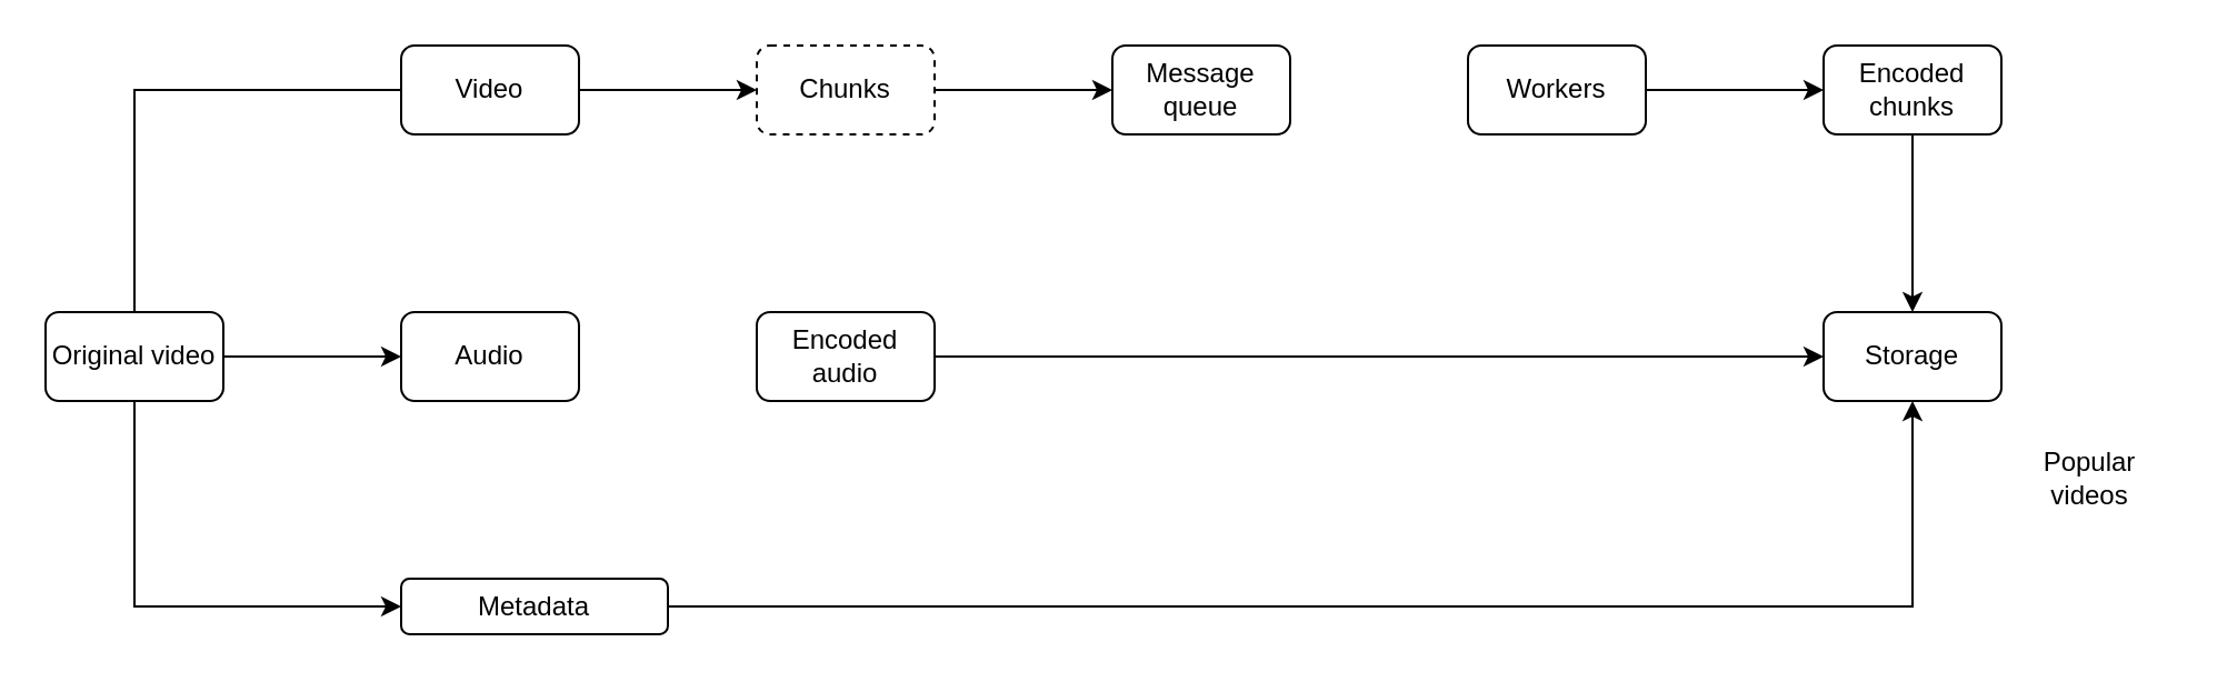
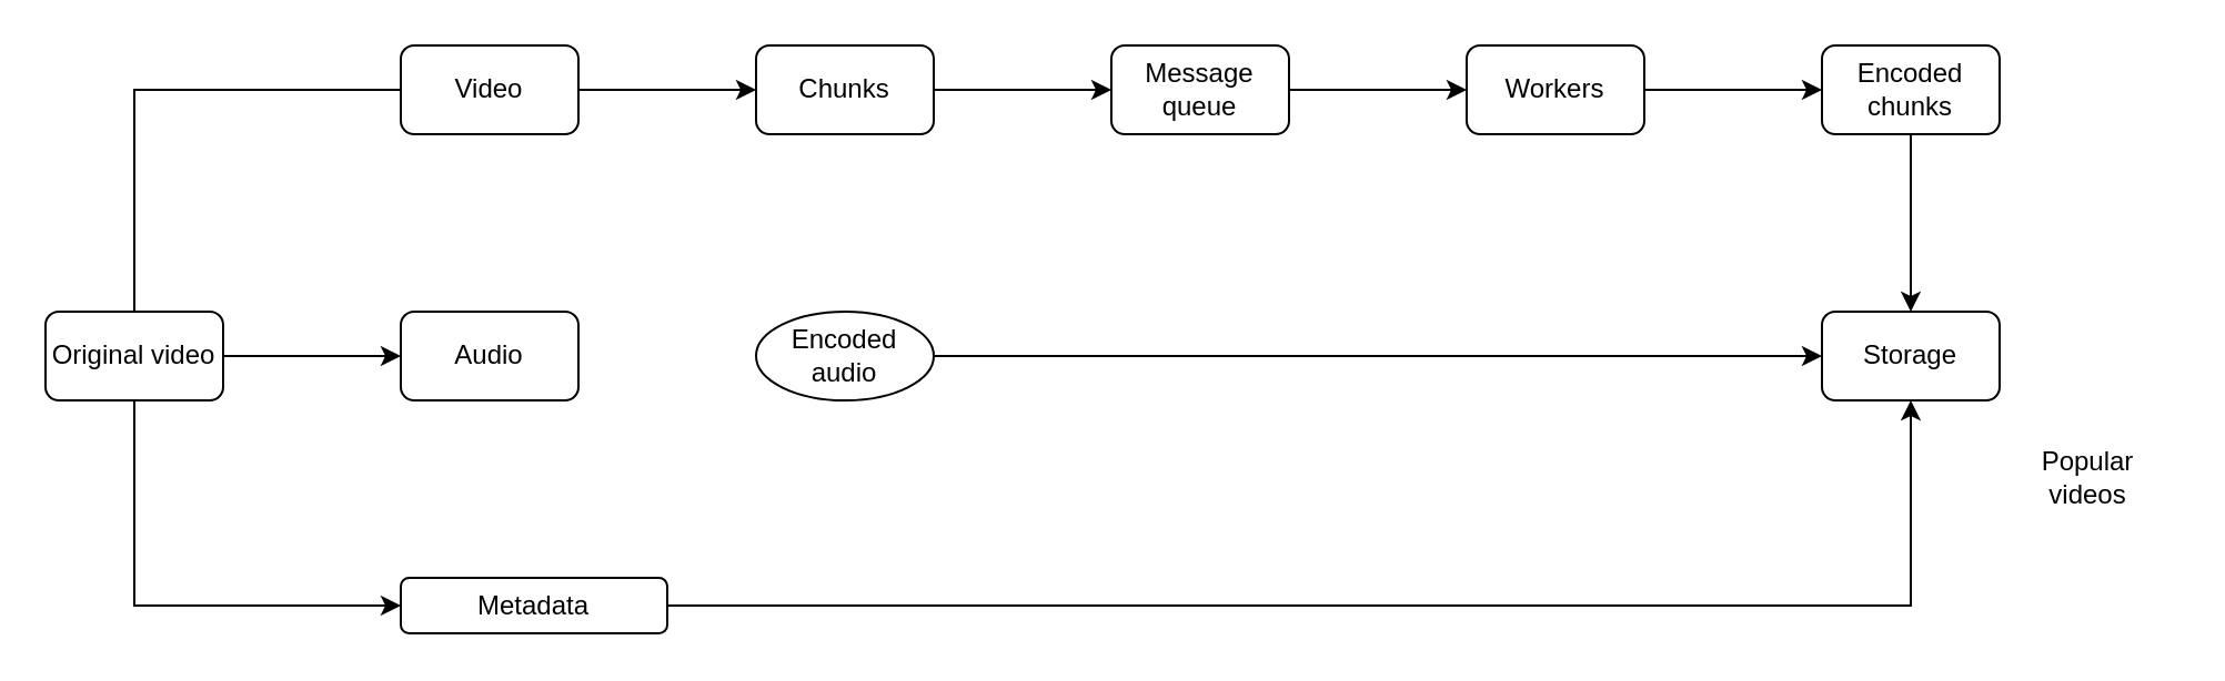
- <mxCell id="12" value="Chunks" style="rounded=1;whiteSpace=wrap;html=1;dashed=1;" vertex="1" parent="1"><mxGeometry x="340" y="20" width="80" height="40" as="geometry" /></mxCell>
+ <mxCell id="12" value="Chunks" style="rounded=1;whiteSpace=wrap;html=1;" vertex="1" parent="1"><mxGeometry x="340" y="20" width="80" height="40" as="geometry" /></mxCell>
+ <mxCell id="13" style="edgeStyle=orthogonalEdgeStyle;rounded=0;orthogonalLoop=1;jettySize=auto;html=1;exitX=1;exitY=0.5;exitDx=0;exitDy=0;" edge="1" parent="1" source="14" target="16"><mxGeometry relative="1" as="geometry" /></mxCell>
- <mxCell id="20" value="Encoded audio" style="rounded=1;whiteSpace=wrap;html=1;" vertex="1" parent="1"><mxGeometry x="340" y="140" width="80" height="40" as="geometry" /></mxCell>
+ <mxCell id="20" value="Encoded audio" style="ellipse;whiteSpace=wrap;html=1;" vertex="1" parent="1"><mxGeometry x="340" y="140" width="80" height="40" as="geometry" /></mxCell>
